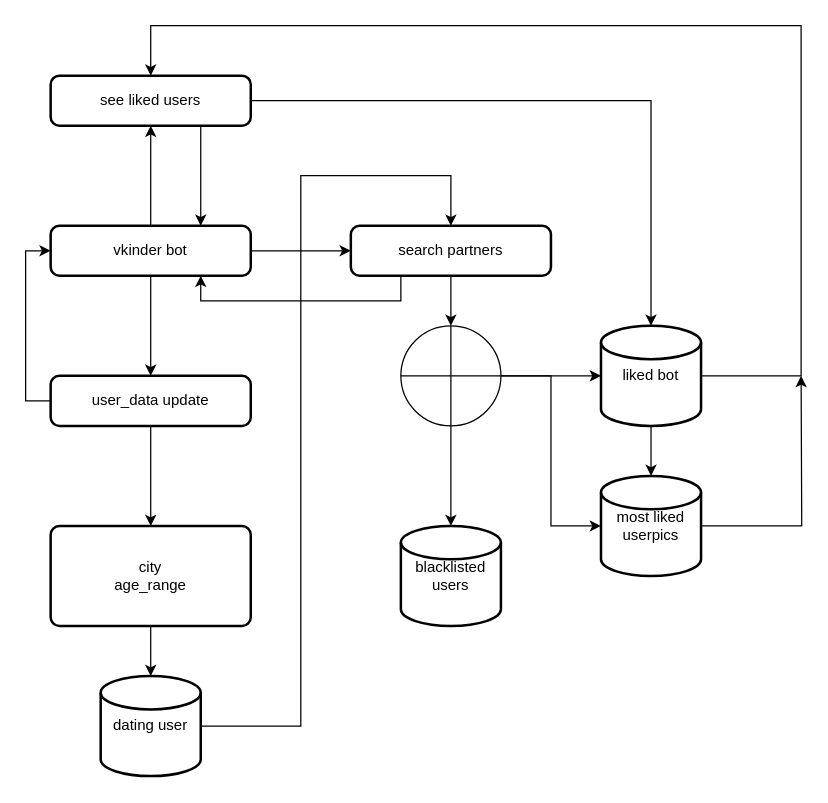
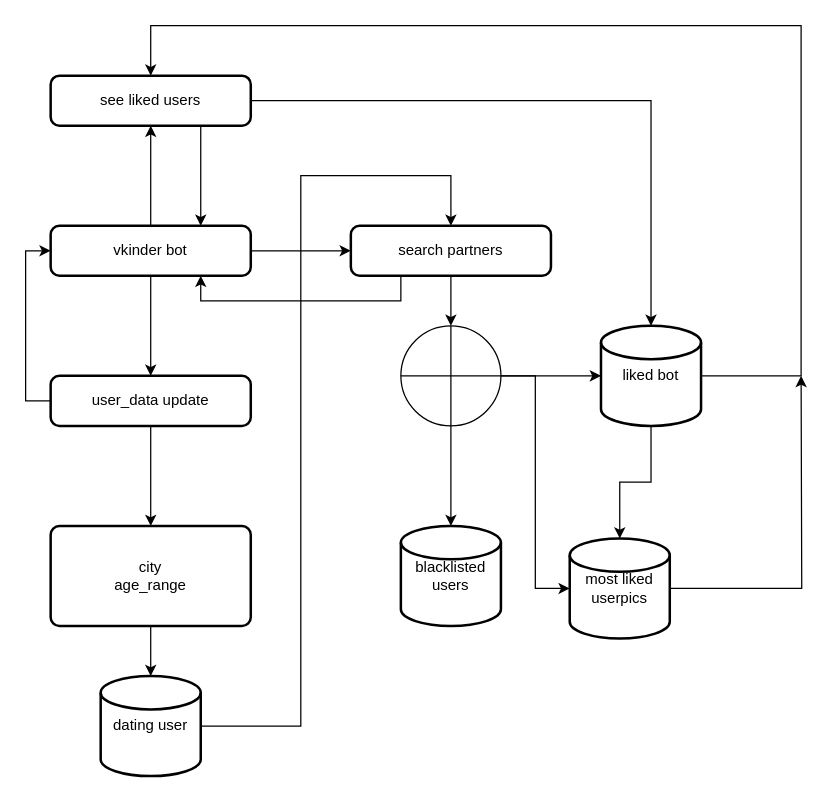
- <mxCell id="28" value="most liked userpics" style="strokeWidth=2;html=1;shape=mxgraph.flowchart.database;whiteSpace=wrap;" vertex="1" parent="1"><mxGeometry x="480" y="380" width="80" height="80" as="geometry" /></mxCell>
+ <mxCell id="28" value="most liked userpics" style="strokeWidth=2;html=1;shape=mxgraph.flowchart.database;whiteSpace=wrap;" vertex="1" parent="1"><mxGeometry x="455" y="430" width="80" height="80" as="geometry" /></mxCell>
